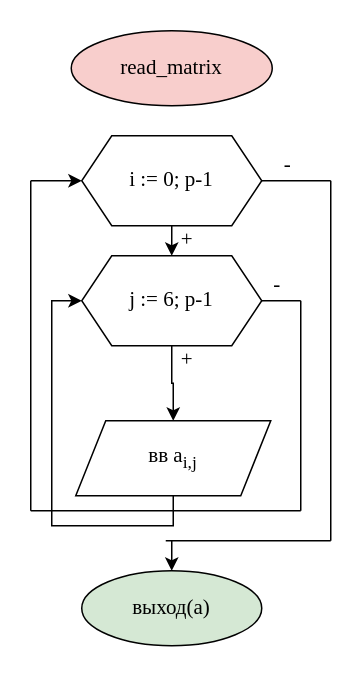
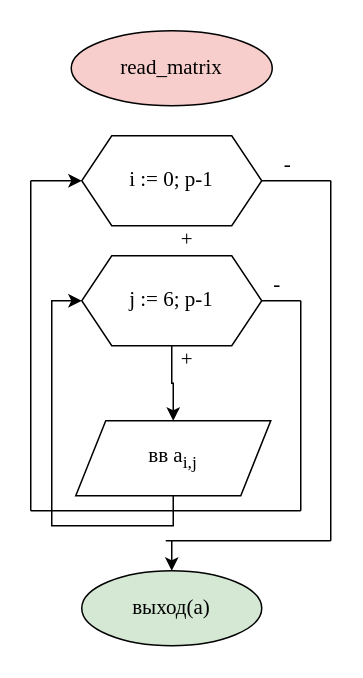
- <mxCell id="3" style="edgeStyle=orthogonalEdgeStyle;rounded=0;orthogonalLoop=1;jettySize=auto;html=1;exitX=0.5;exitY=1;exitDx=0;exitDy=0;entryX=0.5;entryY=0;entryDx=0;entryDy=0;fontFamily=Lucida Console;fontSize=14;" parent="1" source="4" target="6" edge="1"><mxGeometry relative="1" as="geometry" /></mxCell>
